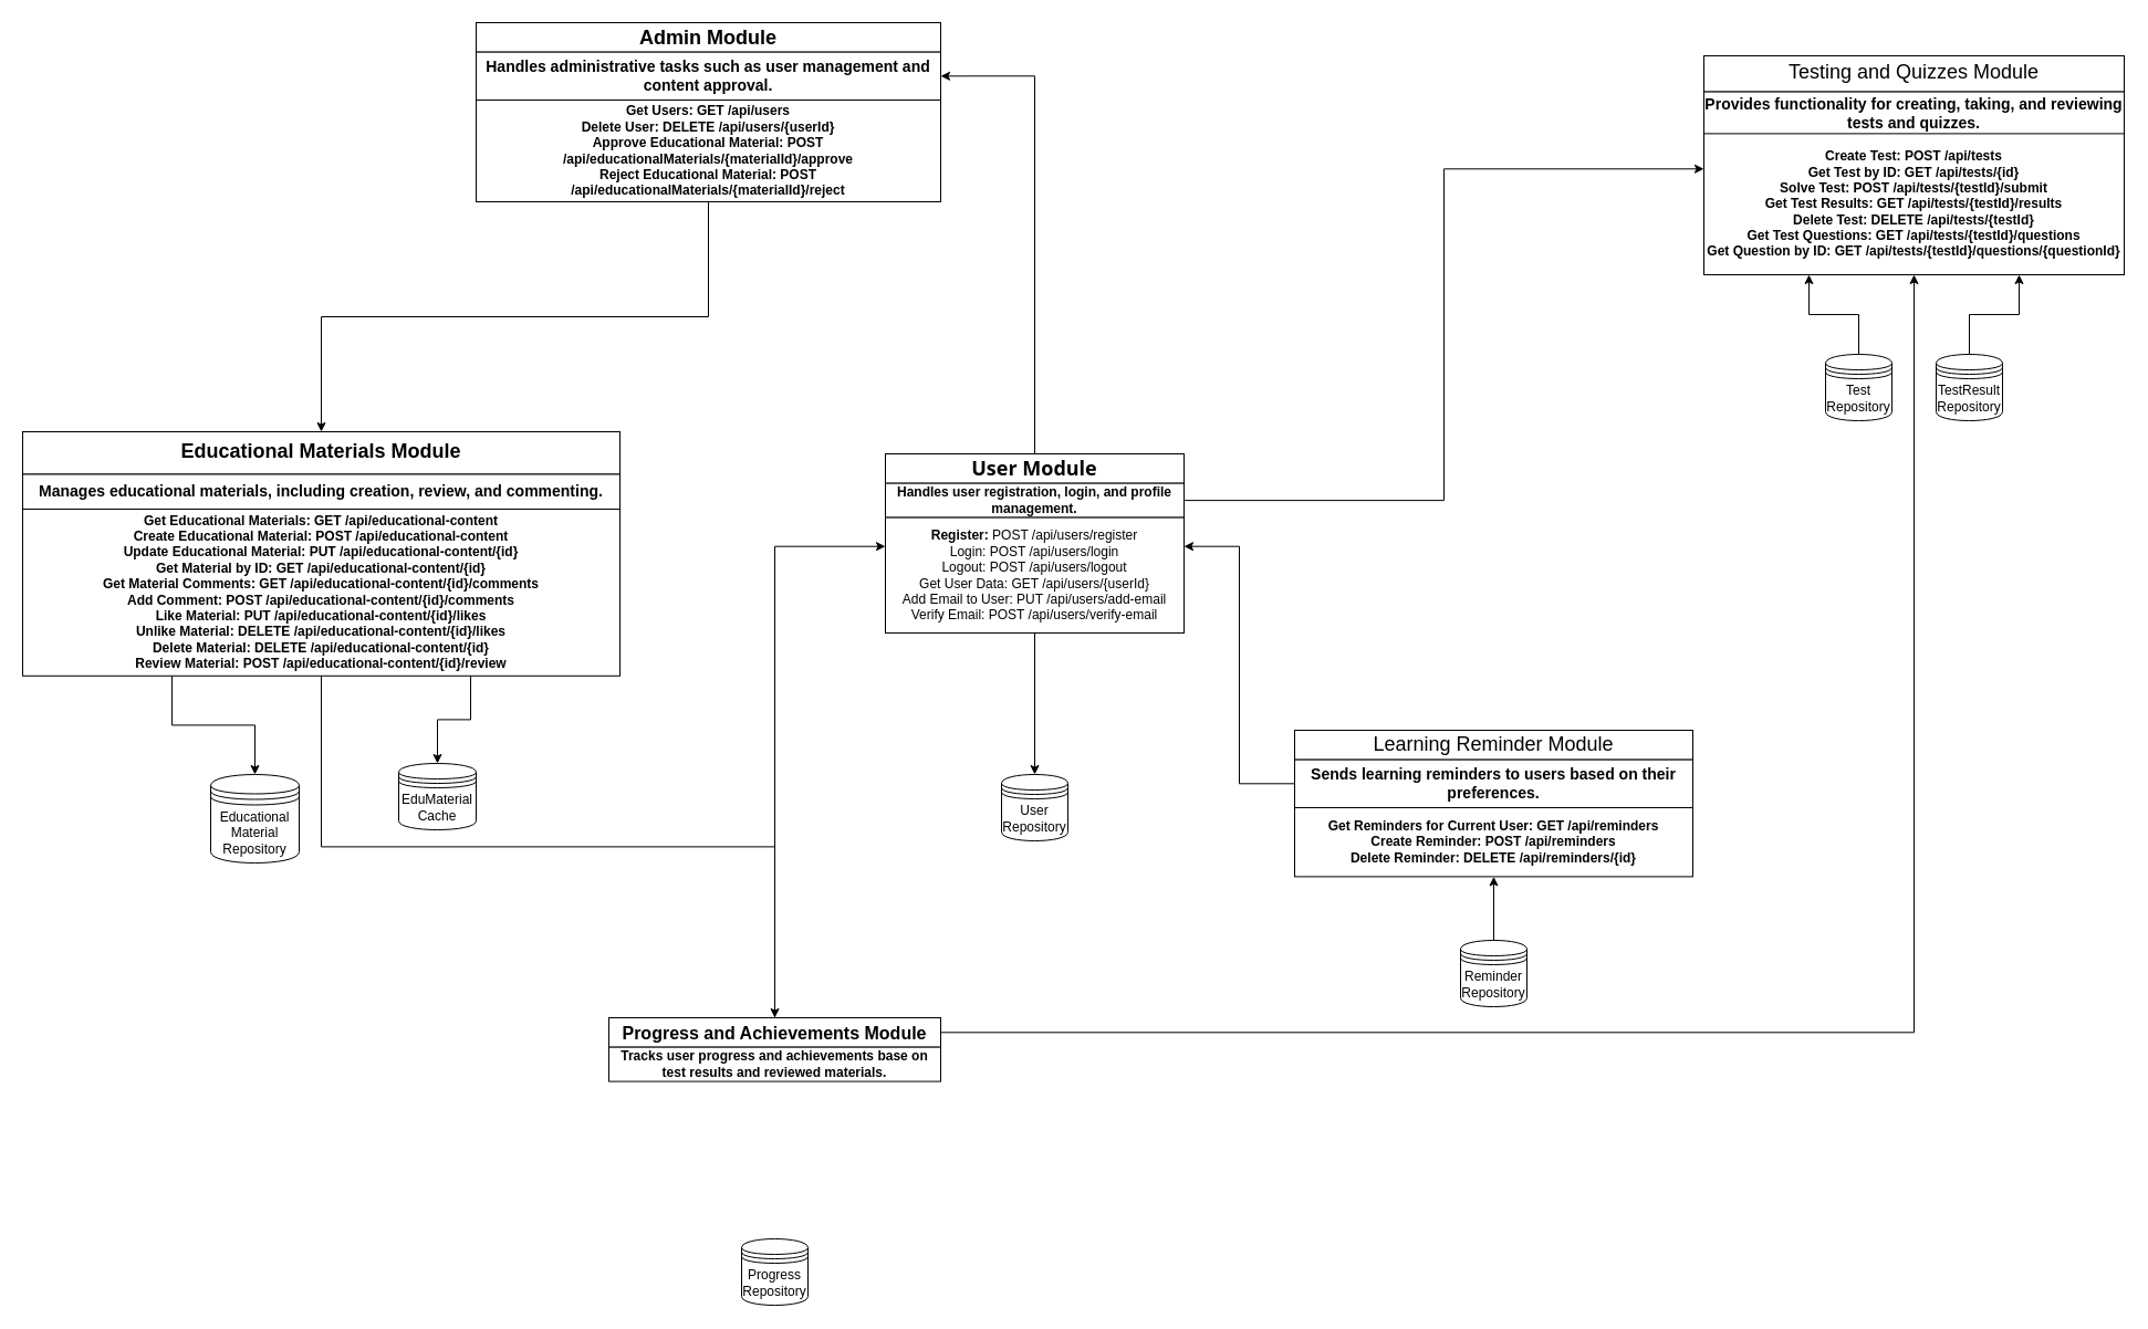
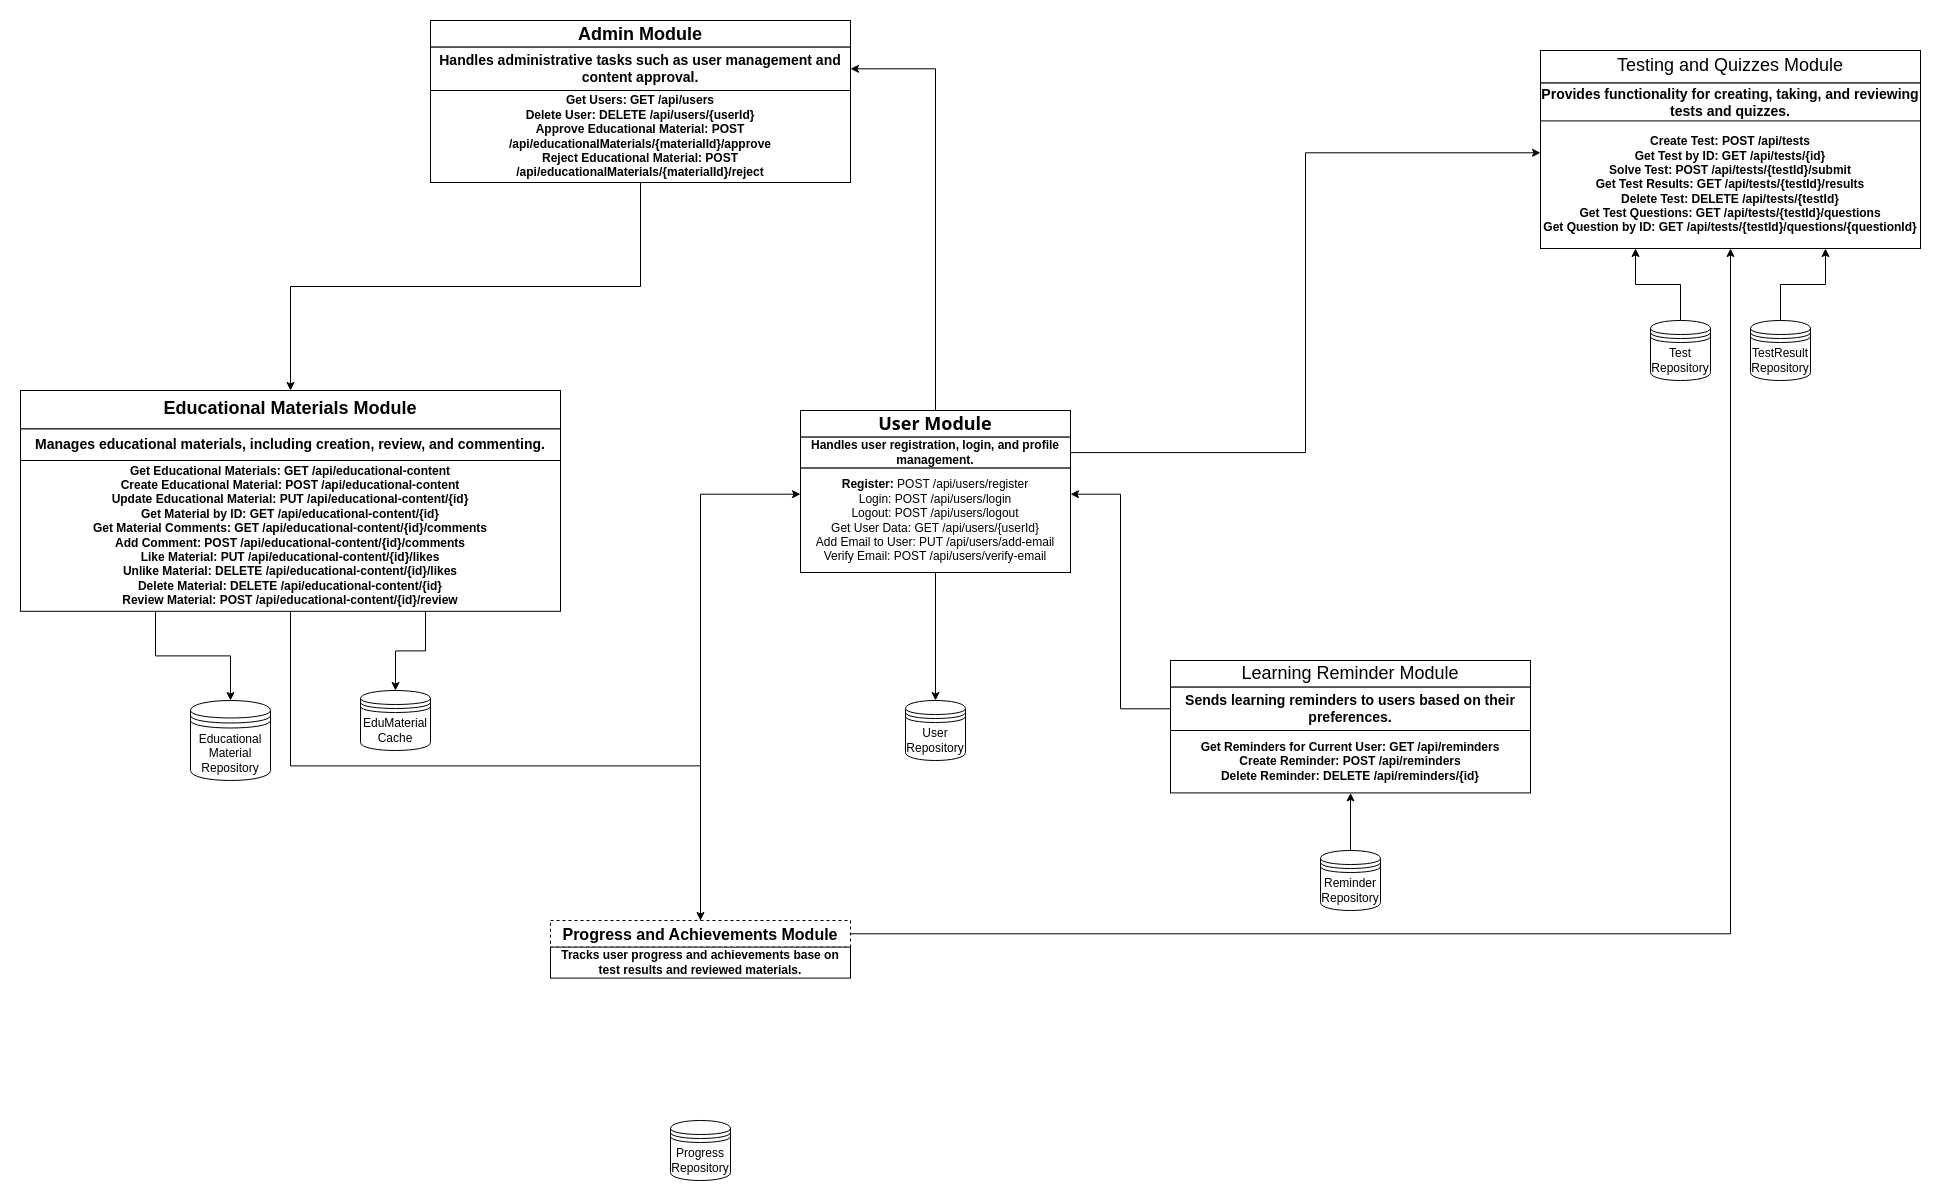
- <mxCell id="28" value="&lt;p style=&quot;line-height: 10%; font-size: 16px;&quot;&gt;&lt;b&gt;&lt;br&gt;Progress and Achievements Module&lt;/b&gt;&lt;br&gt;&lt;/p&gt;" style="rounded=0;whiteSpace=wrap;html=1;verticalAlign=middle;fontStyle=0;container=0;" vertex="1" parent="27"><mxGeometry width="300" height="26.64" as="geometry" /></mxCell>
+ <mxCell id="28" value="&lt;p style=&quot;line-height: 10%; font-size: 16px;&quot;&gt;&lt;b&gt;&lt;br&gt;Progress and Achievements Module&lt;/b&gt;&lt;br&gt;&lt;/p&gt;" style="rounded=0;whiteSpace=wrap;html=1;verticalAlign=middle;fontStyle=0;container=0;dashed=1;" vertex="1" parent="27"><mxGeometry width="300" height="26.64" as="geometry" /></mxCell>
